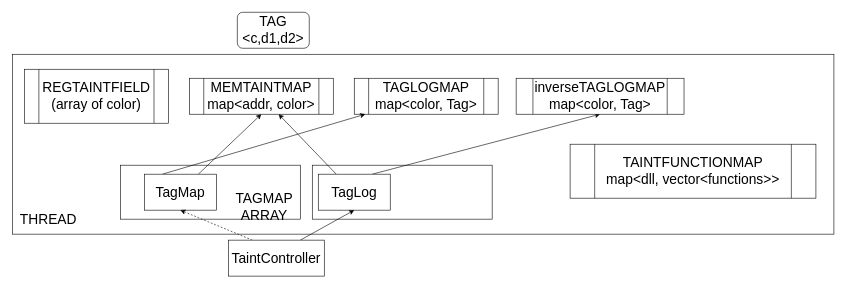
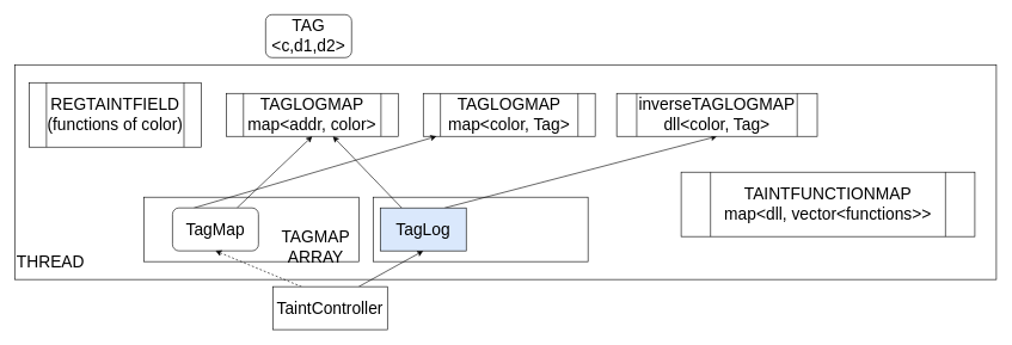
- <mxCell id="7" value="TAG&lt;br&gt;&amp;lt;c,d1,d2&amp;gt;" style="rounded=1;whiteSpace=wrap;html=1;fontSize=23;" parent="1" vertex="1"><mxGeometry x="395" y="20" width="120" height="60" as="geometry" /></mxCell>
+ <mxCell id="7" value="TAG&lt;br&gt;&amp;lt;c,d1,d2&amp;gt;" style="rounded=1;whiteSpace=wrap;html=1;fontSize=23;" parent="1" vertex="1"><mxGeometry x="370" y="20" width="120" height="60" as="geometry" /></mxCell>
- <mxCell id="11" value="&lt;div&gt;&lt;br&gt;&lt;/div&gt;&lt;div&gt;REGTAINTFIELD&lt;/div&gt;&lt;div&gt;(array of color)&lt;/div&gt;&lt;div&gt;&lt;br&gt;&lt;/div&gt;" style="shape=process;whiteSpace=wrap;html=1;backgroundOutline=1;fontSize=23;" parent="1" vertex="1"><mxGeometry x="40" y="115" width="240" height="90" as="geometry" /></mxCell>
+ <mxCell id="11" value="&lt;div&gt;&lt;br&gt;&lt;/div&gt;&lt;div&gt;REGTAINTFIELD&lt;/div&gt;&lt;div&gt;(functions of color)&lt;/div&gt;&lt;div&gt;&lt;br&gt;&lt;/div&gt;" style="shape=process;whiteSpace=wrap;html=1;backgroundOutline=1;fontSize=23;" parent="1" vertex="1"><mxGeometry x="40" y="115" width="240" height="90" as="geometry" /></mxCell>
- <mxCell id="5" value="MEMTAINTMAP&lt;br&gt;map&amp;lt;addr, color&amp;gt;" style="shape=process;whiteSpace=wrap;html=1;backgroundOutline=1;fontSize=23;" parent="1" vertex="1"><mxGeometry x="315" y="130" width="240" height="60" as="geometry" /></mxCell>
+ <mxCell id="5" value="TAGLOGMAP&lt;br&gt;map&amp;lt;addr, color&amp;gt;" style="shape=process;whiteSpace=wrap;html=1;backgroundOutline=1;fontSize=23;" parent="1" vertex="1"><mxGeometry x="315" y="130" width="240" height="60" as="geometry" /></mxCell>
- <mxCell id="20" value="inverseTAGLOGMAP&lt;br&gt;map&amp;lt;color, Tag&amp;gt;" style="shape=process;whiteSpace=wrap;html=1;backgroundOutline=1;fontSize=23;" vertex="1" parent="1"><mxGeometry x="860" y="130" width="280" height="60" as="geometry" /></mxCell>
+ <mxCell id="20" value="inverseTAGLOGMAP&lt;br&gt;dll&amp;lt;color, Tag&amp;gt;" style="shape=process;whiteSpace=wrap;html=1;backgroundOutline=1;fontSize=23;" vertex="1" parent="1"><mxGeometry x="860" y="130" width="280" height="60" as="geometry" /></mxCell>
- <mxCell id="10" value="TagMap" style="rounded=0;whiteSpace=wrap;html=1;fontSize=23;" parent="1" vertex="1"><mxGeometry x="240" y="290" width="120" height="60" as="geometry" /></mxCell>
+ <mxCell id="10" value="TagMap" style="whiteSpace=wrap;html=1;fontSize=23;rounded=1;" parent="1" vertex="1"><mxGeometry x="240" y="290" width="120" height="60" as="geometry" /></mxCell>
- <mxCell id="14" value="TagLog" style="rounded=0;whiteSpace=wrap;html=1;fontSize=23;" parent="1" vertex="1"><mxGeometry x="530" y="290" width="120" height="60" as="geometry" /></mxCell>
+ <mxCell id="14" value="TagLog" style="rounded=0;whiteSpace=wrap;html=1;fontSize=23;fillColor=#dae8fc;" parent="1" vertex="1"><mxGeometry x="530" y="290" width="120" height="60" as="geometry" /></mxCell>
- <mxCell id="19" value="THREAD" style="text;html=1;strokeColor=none;fillColor=none;align=center;verticalAlign=middle;whiteSpace=wrap;rounded=0;fontSize=23;" parent="1" vertex="1"><mxGeometry x="50" y="350" width="60" height="30" as="geometry" /></mxCell>
+ <mxCell id="19" value="THREAD" style="text;html=1;strokeColor=none;fillColor=none;align=center;verticalAlign=middle;whiteSpace=wrap;rounded=0;fontSize=23;" parent="1" vertex="1"><mxGeometry x="40" y="350" width="60" height="30" as="geometry" /></mxCell>
